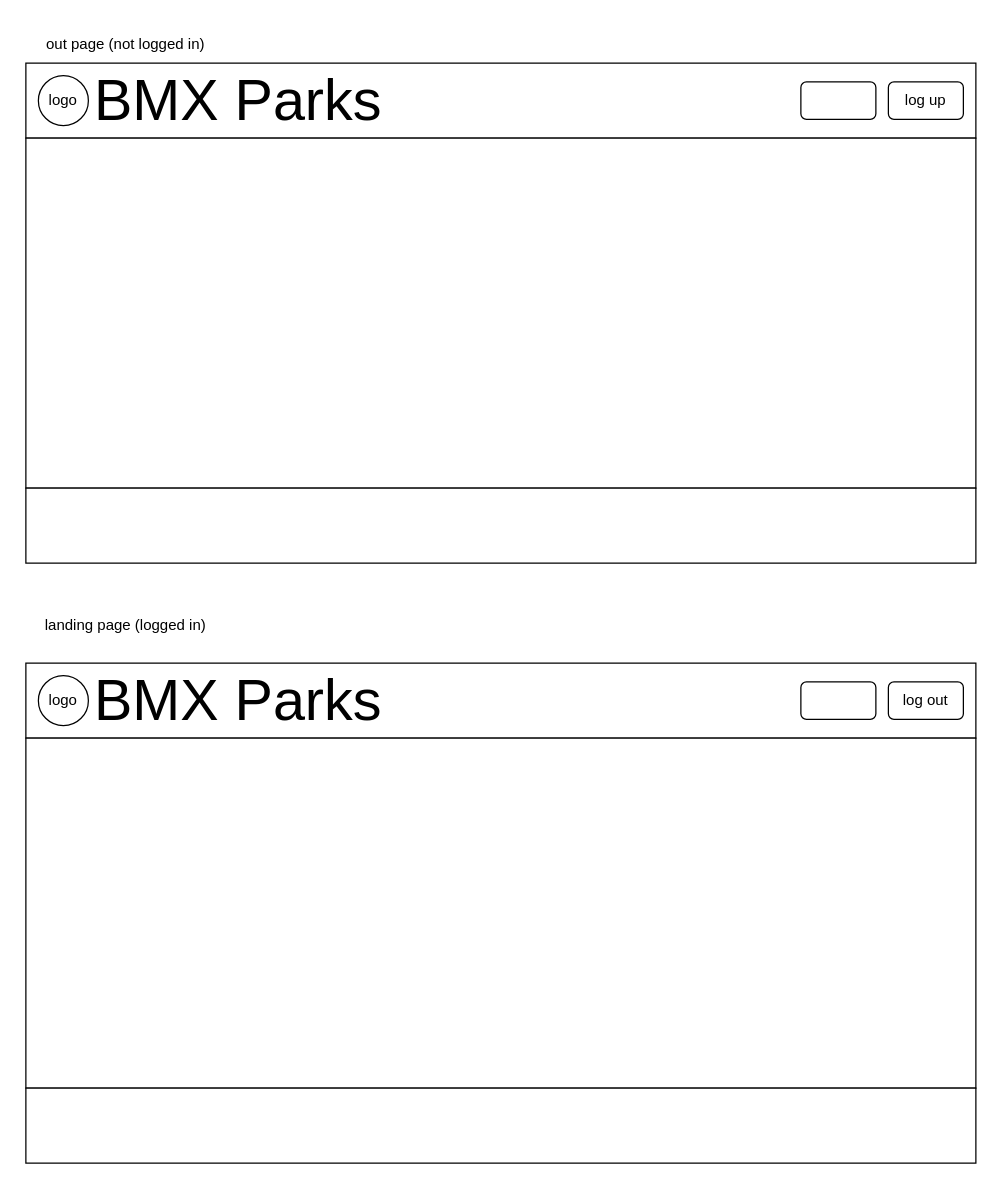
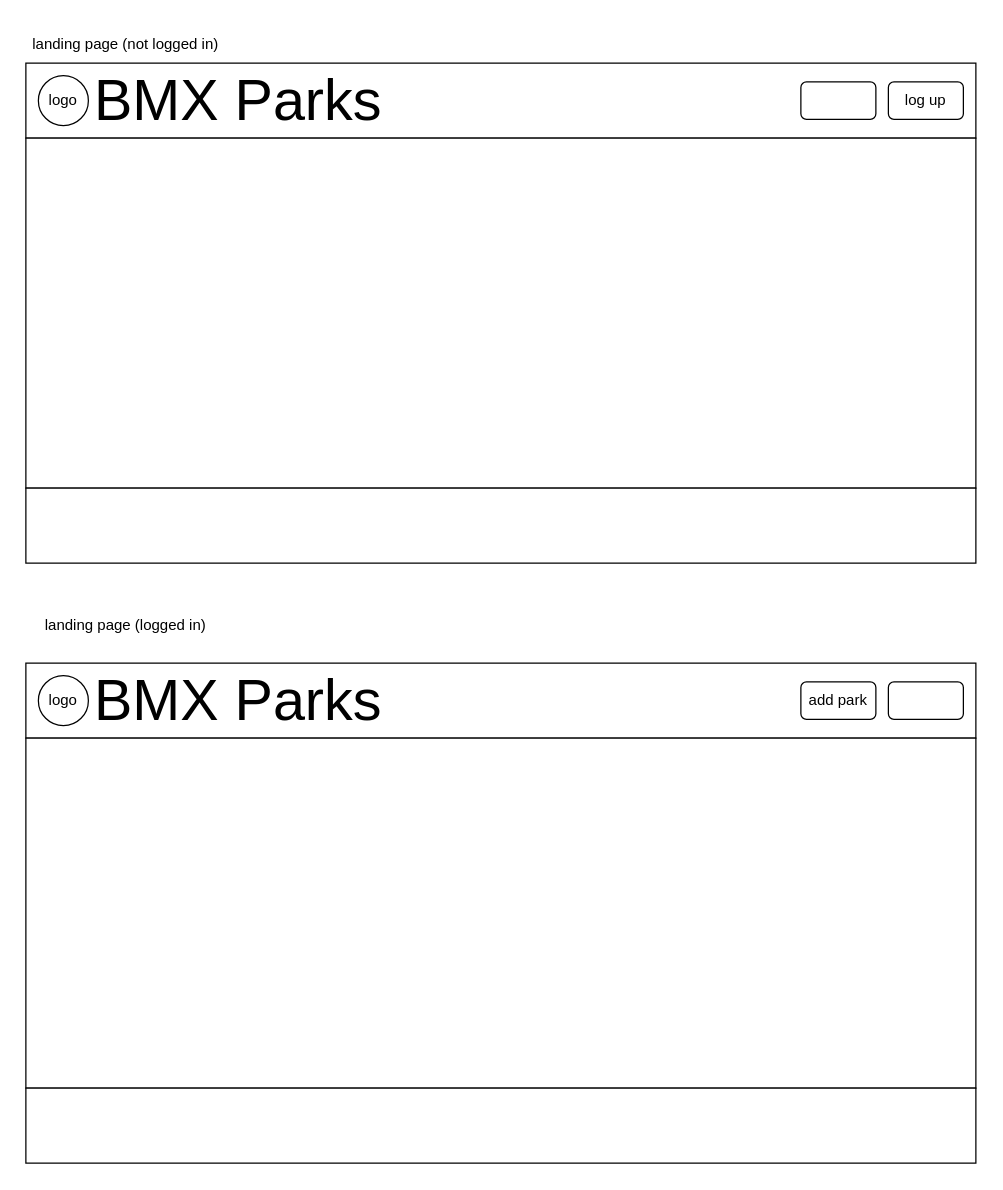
- <mxCell id="8" value="out page (not logged in)" style="text;html=1;strokeColor=none;fillColor=none;align=center;verticalAlign=middle;whiteSpace=wrap;rounded=0;" vertex="1" parent="1"><mxGeometry x="20" y="20" width="160" height="30" as="geometry" /></mxCell>
+ <mxCell id="8" value="landing page (not logged in)" style="text;html=1;strokeColor=none;fillColor=none;align=center;verticalAlign=middle;whiteSpace=wrap;rounded=0;" vertex="1" parent="1"><mxGeometry x="20" y="20" width="160" height="30" as="geometry" /></mxCell>
+ <mxCell id="19" value="add park" style="text;html=1;strokeColor=none;fillColor=none;align=center;verticalAlign=middle;whiteSpace=wrap;rounded=0;" vertex="1" parent="1"><mxGeometry x="645" y="545" width="50" height="30" as="geometry" /></mxCell>
- <mxCell id="20" value="log out" style="text;html=1;strokeColor=none;fillColor=none;align=center;verticalAlign=middle;whiteSpace=wrap;rounded=0;" vertex="1" parent="1"><mxGeometry x="710" y="550" width="60" height="20" as="geometry" /></mxCell>
